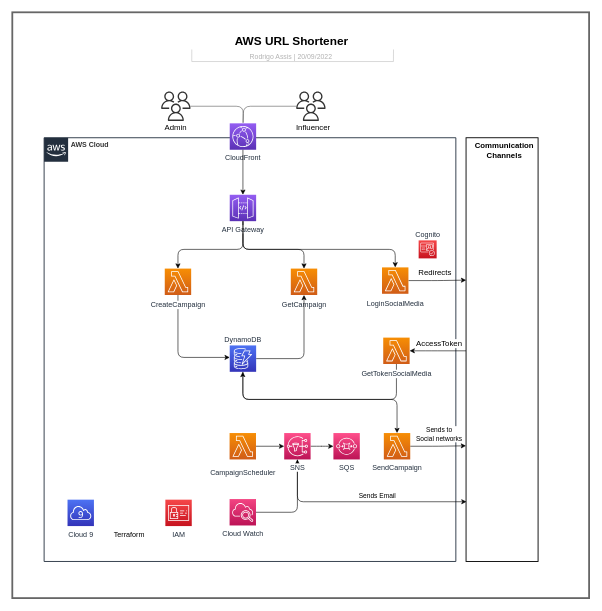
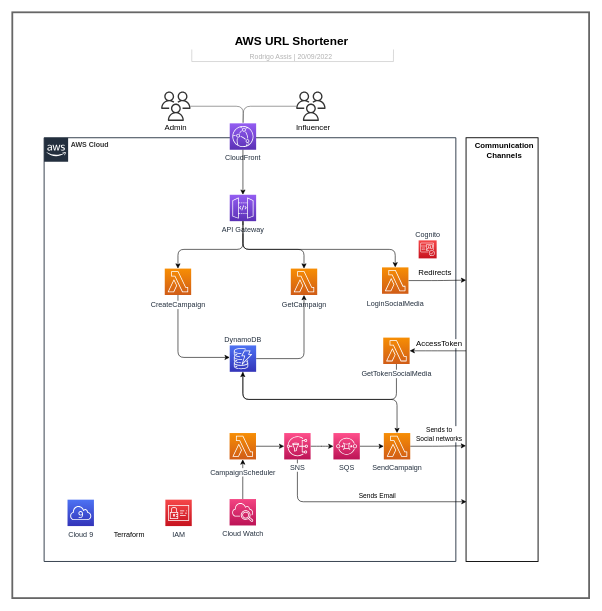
+ <mxCell id="50" style="edgeStyle=orthogonalEdgeStyle;rounded=1;orthogonalLoop=1;jettySize=auto;html=1;fontSize=13;" parent="1" source="51" target="54" edge="1"><mxGeometry relative="1" as="geometry" /></mxCell>
- <mxCell id="30" style="edgeStyle=orthogonalEdgeStyle;rounded=1;orthogonalLoop=1;jettySize=auto;html=1;fontSize=13;" parent="1" source="31" target="49" edge="1"><mxGeometry relative="1" as="geometry" /></mxCell>
+ <mxCell id="30" style="edgeStyle=orthogonalEdgeStyle;rounded=1;orthogonalLoop=1;jettySize=auto;html=1;fontSize=13;" parent="1" source="31" target="44" edge="1"><mxGeometry relative="1" as="geometry" /></mxCell>
